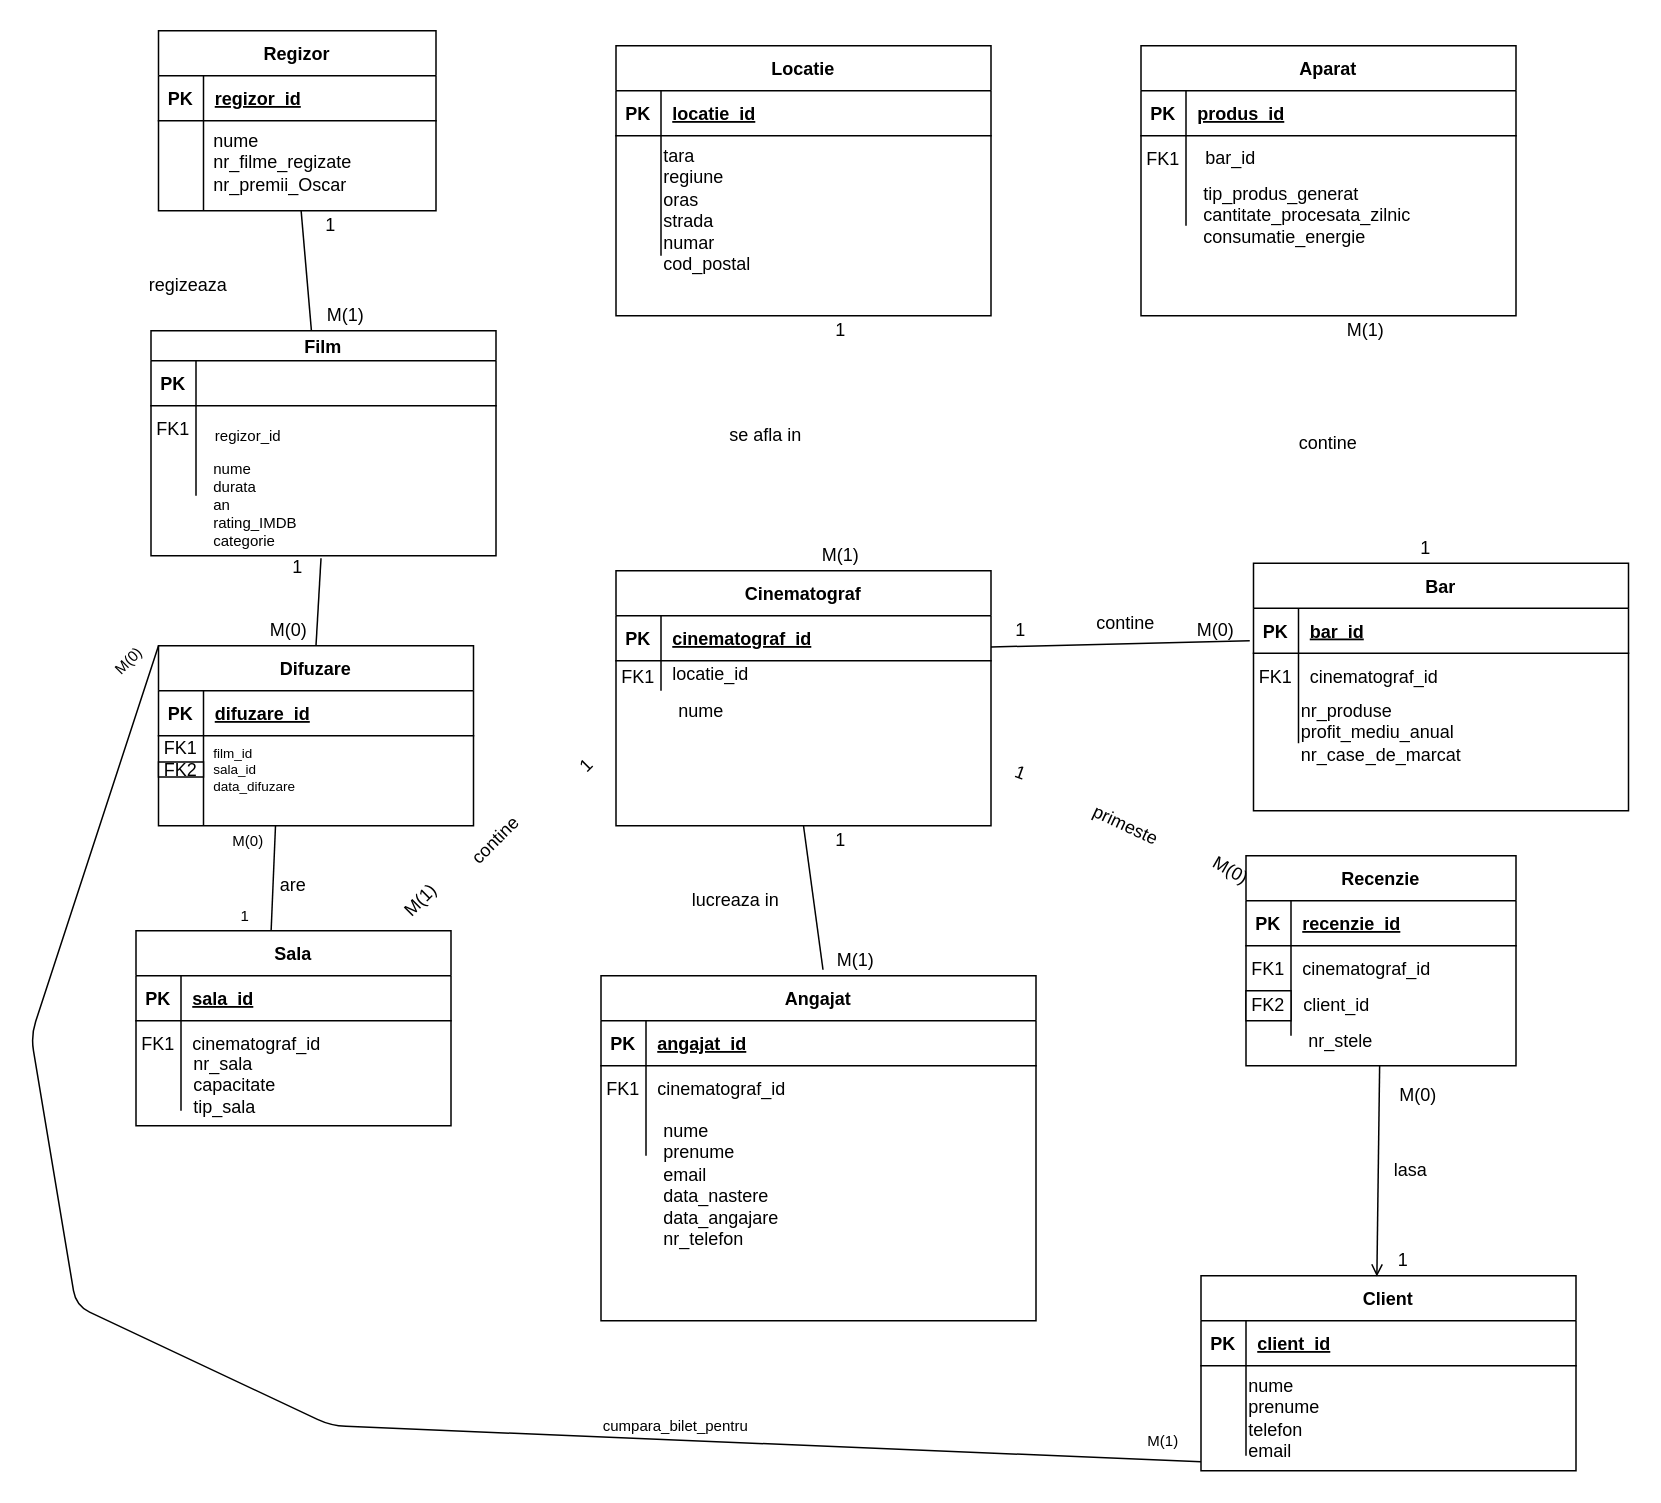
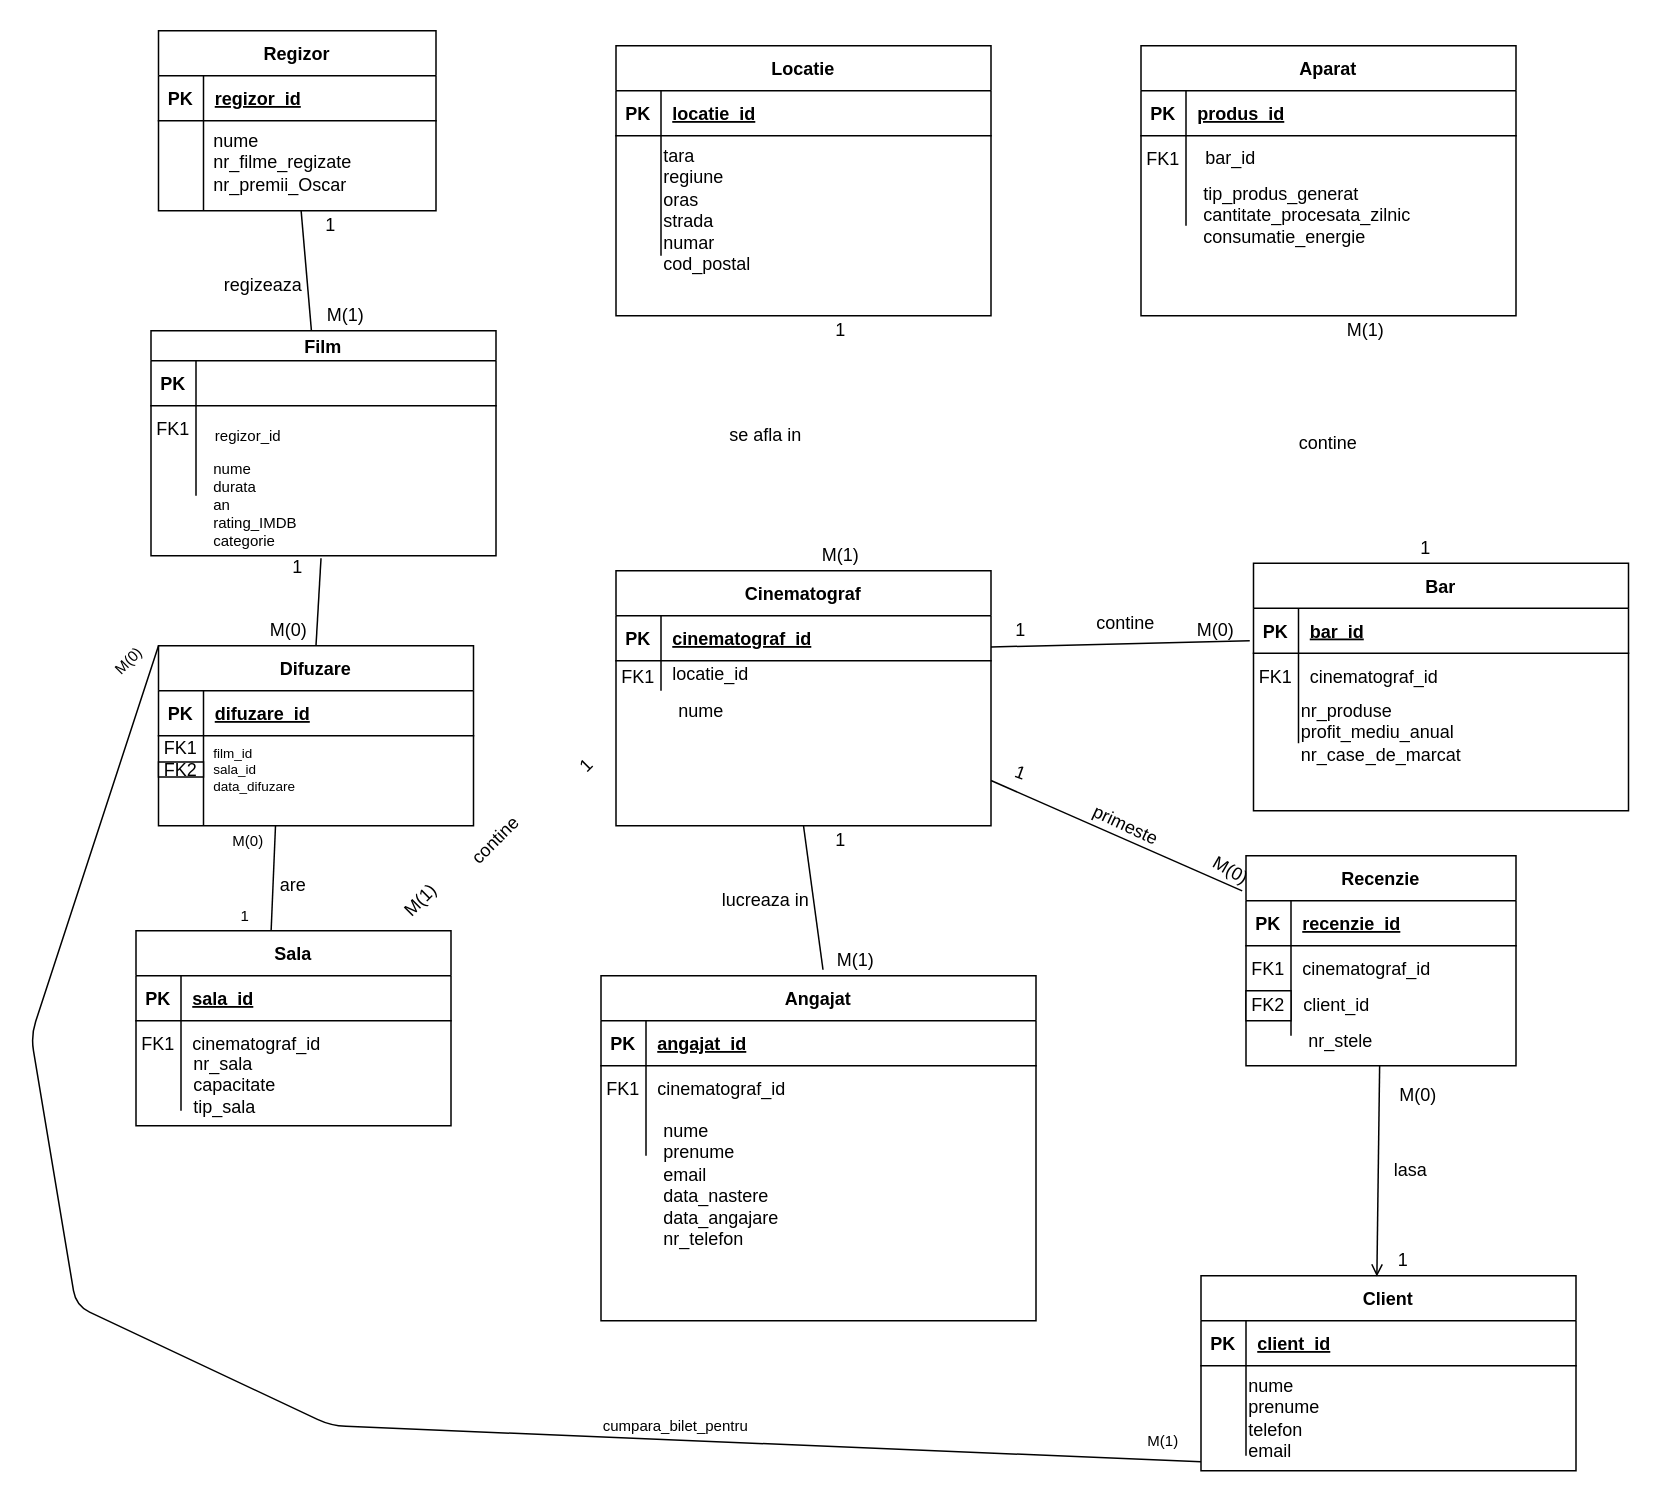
- <mxCell id="135" value="regizeaza" style="text;html=1;strokeColor=none;fillColor=none;align=center;verticalAlign=middle;whiteSpace=wrap;rounded=0;" parent="1" vertex="1"><mxGeometry x="105" y="180" width="40" height="20" as="geometry" /></mxCell>
+ <mxCell id="135" value="regizeaza" style="text;html=1;strokeColor=none;fillColor=none;align=center;verticalAlign=middle;whiteSpace=wrap;rounded=0;" parent="1" vertex="1"><mxGeometry x="155" y="180" width="40" height="20" as="geometry" /></mxCell>
+ <mxCell id="96" value="" style="endArrow=none;html=1;exitX=-0.014;exitY=0.167;exitDx=0;exitDy=0;exitPerimeter=0;" parent="1" source="79" target="22" edge="1"><mxGeometry width="50" height="50" relative="1" as="geometry"><mxPoint x="850" y="580" as="sourcePoint" /><mxPoint x="900" y="530" as="targetPoint" /></mxGeometry></mxCell>
- <mxCell id="65" value="lucreaza in" style="text;html=1;strokeColor=none;fillColor=none;align=center;verticalAlign=middle;whiteSpace=wrap;rounded=0;" parent="1" vertex="1"><mxGeometry x="455" y="590" width="70" height="20" as="geometry" /></mxCell>
+ <mxCell id="65" value="lucreaza in" style="text;html=1;strokeColor=none;fillColor=none;align=center;verticalAlign=middle;whiteSpace=wrap;rounded=0;" parent="1" vertex="1"><mxGeometry x="475" y="590" width="70" height="20" as="geometry" /></mxCell>
